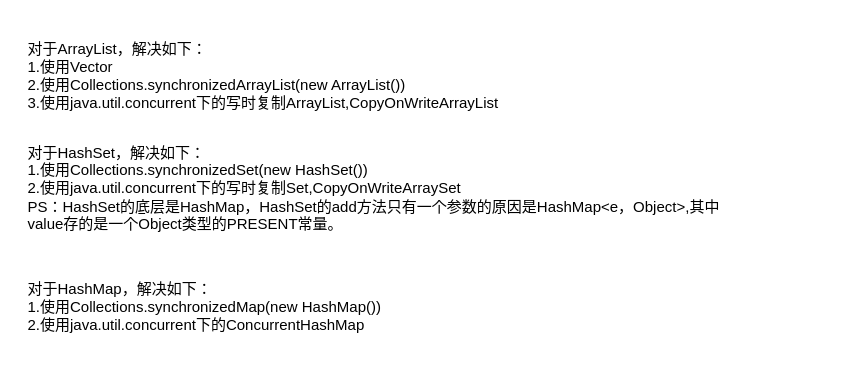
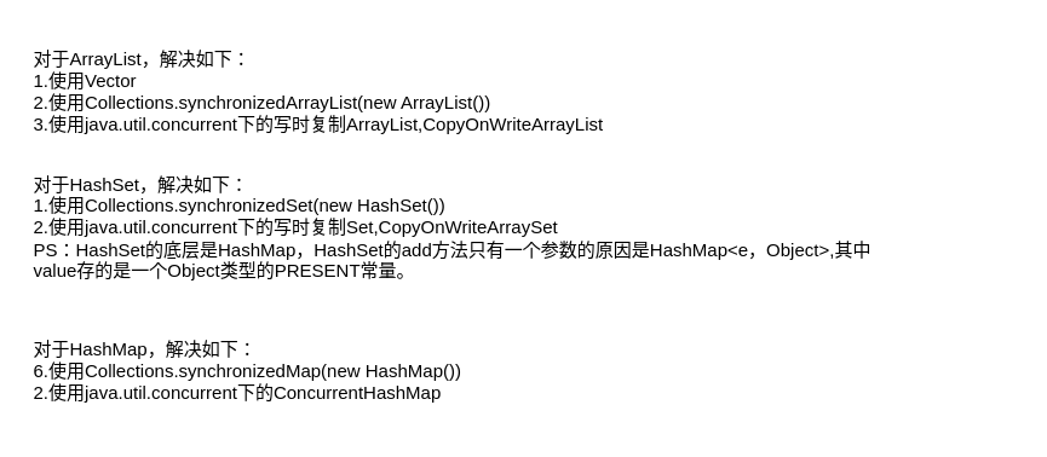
- <mxCell id="4" value="&lt;div align=&quot;left&quot;&gt;对于HashMap，解决如下：&lt;div align=&quot;left&quot;&gt;1.使用Collections.synchronizedMap(new HashMap())&lt;/div&gt;&lt;div align=&quot;left&quot;&gt;2.使用java.util.concurrent下的ConcurrentHashMap&lt;/div&gt;&lt;/div&gt;" style="text;html=1;strokeColor=none;fillColor=none;align=left;verticalAlign=middle;whiteSpace=wrap;rounded=0;" vertex="1" parent="1"><mxGeometry x="20" y="210" width="580" height="70" as="geometry" /></mxCell>
+ <mxCell id="4" value="&lt;div align=&quot;left&quot;&gt;对于HashMap，解决如下：&lt;div align=&quot;left&quot;&gt;6.使用Collections.synchronizedMap(new HashMap())&lt;/div&gt;&lt;div align=&quot;left&quot;&gt;2.使用java.util.concurrent下的ConcurrentHashMap&lt;/div&gt;&lt;/div&gt;" style="text;html=1;strokeColor=none;fillColor=none;align=left;verticalAlign=middle;whiteSpace=wrap;rounded=0;" vertex="1" parent="1"><mxGeometry x="20" y="210" width="580" height="70" as="geometry" /></mxCell>
